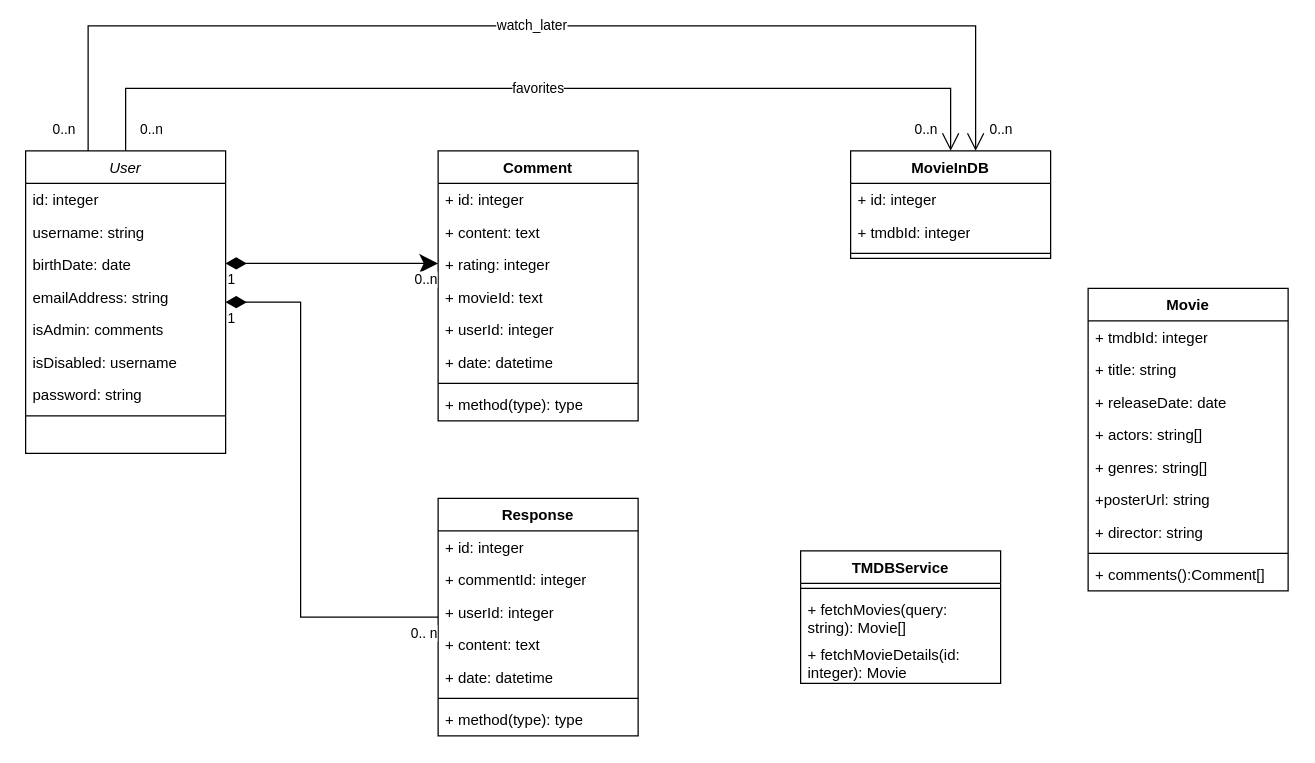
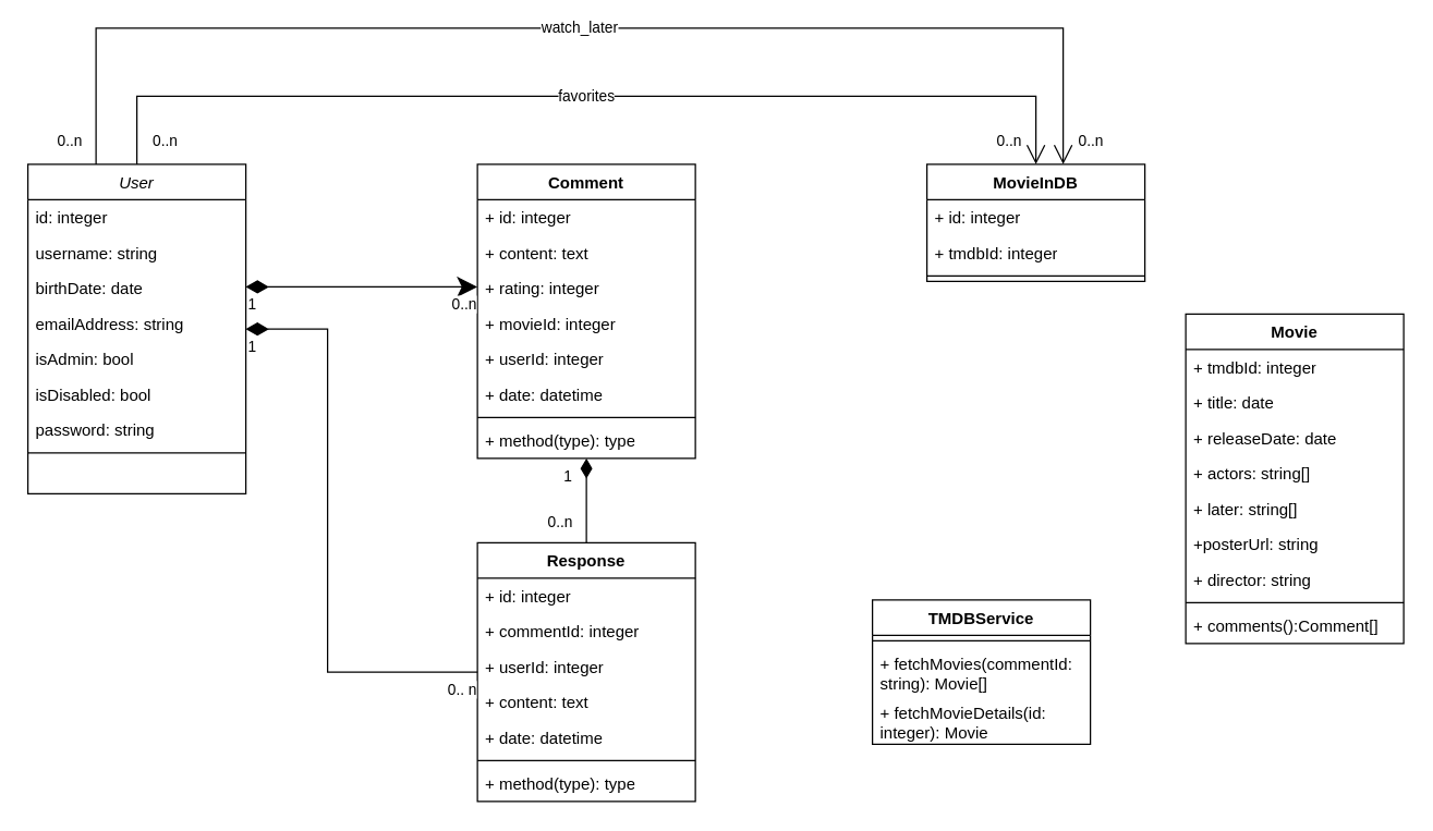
- <mxCell id="15" value="+ movieId: text" style="text;strokeColor=none;fillColor=none;align=left;verticalAlign=top;spacingLeft=4;spacingRight=4;overflow=hidden;rotatable=0;points=[[0,0.5],[1,0.5]];portConstraint=eastwest;whiteSpace=wrap;html=1;" vertex="1" parent="11"><mxGeometry y="104" width="160" height="26" as="geometry" /></mxCell>
+ <mxCell id="15" value="+ movieId: integer" style="text;strokeColor=none;fillColor=none;align=left;verticalAlign=top;spacingLeft=4;spacingRight=4;overflow=hidden;rotatable=0;points=[[0,0.5],[1,0.5]];portConstraint=eastwest;whiteSpace=wrap;html=1;" vertex="1" parent="11"><mxGeometry y="104" width="160" height="26" as="geometry" /></mxCell>
- <mxCell id="7" value="isAdmin: comments" style="text;align=left;verticalAlign=top;spacingLeft=4;spacingRight=4;overflow=hidden;rotatable=0;points=[[0,0.5],[1,0.5]];portConstraint=eastwest;rounded=0;shadow=0;html=0;" vertex="1" parent="2"><mxGeometry y="130" width="160" height="26" as="geometry" /></mxCell>
+ <mxCell id="7" value="isAdmin: bool" style="text;align=left;verticalAlign=top;spacingLeft=4;spacingRight=4;overflow=hidden;rotatable=0;points=[[0,0.5],[1,0.5]];portConstraint=eastwest;rounded=0;shadow=0;html=0;" vertex="1" parent="2"><mxGeometry y="130" width="160" height="26" as="geometry" /></mxCell>
- <mxCell id="8" value="isDisabled: username" style="text;align=left;verticalAlign=top;spacingLeft=4;spacingRight=4;overflow=hidden;rotatable=0;points=[[0,0.5],[1,0.5]];portConstraint=eastwest;rounded=0;shadow=0;html=0;" vertex="1" parent="2"><mxGeometry y="156" width="160" height="26" as="geometry" /></mxCell>
+ <mxCell id="8" value="isDisabled: bool" style="text;align=left;verticalAlign=top;spacingLeft=4;spacingRight=4;overflow=hidden;rotatable=0;points=[[0,0.5],[1,0.5]];portConstraint=eastwest;rounded=0;shadow=0;html=0;" vertex="1" parent="2"><mxGeometry y="156" width="160" height="26" as="geometry" /></mxCell>
- <mxCell id="26" value="+ title: string" style="text;strokeColor=none;fillColor=none;align=left;verticalAlign=top;spacingLeft=4;spacingRight=4;overflow=hidden;rotatable=0;points=[[0,0.5],[1,0.5]];portConstraint=eastwest;whiteSpace=wrap;html=1;" vertex="1" parent="24"><mxGeometry y="52" width="160" height="26" as="geometry" /></mxCell>
+ <mxCell id="26" value="+ title: date" style="text;strokeColor=none;fillColor=none;align=left;verticalAlign=top;spacingLeft=4;spacingRight=4;overflow=hidden;rotatable=0;points=[[0,0.5],[1,0.5]];portConstraint=eastwest;whiteSpace=wrap;html=1;" vertex="1" parent="24"><mxGeometry y="52" width="160" height="26" as="geometry" /></mxCell>
+ <mxCell id="55" value="" style="endArrow=diamondThin;html=1;endSize=12;startArrow=none;startSize=14;startFill=0;edgeStyle=orthogonalEdgeStyle;rounded=0;endFill=1;" edge="1" parent="1" source="38" target="11"><mxGeometry relative="1" as="geometry"><mxPoint x="110" y="360" as="sourcePoint" /><mxPoint x="270" y="360" as="targetPoint" /></mxGeometry></mxCell>
+ <mxCell id="56" value="0..n" style="edgeLabel;resizable=0;html=1;align=left;verticalAlign=top;" connectable="0" vertex="1" parent="55"><mxGeometry x="-1" relative="1" as="geometry"><mxPoint x="-30" y="-28" as="offset" /></mxGeometry></mxCell>
+ <mxCell id="57" value="1" style="edgeLabel;resizable=0;html=1;align=right;verticalAlign=top;" connectable="0" vertex="1" parent="55"><mxGeometry x="1" relative="1" as="geometry"><mxPoint x="-10" as="offset" /></mxGeometry></mxCell>
- <mxCell id="29" value="+ genres: string[]" style="text;strokeColor=none;fillColor=none;align=left;verticalAlign=top;spacingLeft=4;spacingRight=4;overflow=hidden;rotatable=0;points=[[0,0.5],[1,0.5]];portConstraint=eastwest;whiteSpace=wrap;html=1;" vertex="1" parent="24"><mxGeometry y="130" width="160" height="26" as="geometry" /></mxCell>
+ <mxCell id="29" value="+ later: string[]" style="text;strokeColor=none;fillColor=none;align=left;verticalAlign=top;spacingLeft=4;spacingRight=4;overflow=hidden;rotatable=0;points=[[0,0.5],[1,0.5]];portConstraint=eastwest;whiteSpace=wrap;html=1;" vertex="1" parent="24"><mxGeometry y="130" width="160" height="26" as="geometry" /></mxCell>
- <mxCell id="36" value="+ fetchMovies(query: string): Movie[]" style="text;strokeColor=none;fillColor=none;align=left;verticalAlign=top;spacingLeft=4;spacingRight=4;overflow=hidden;rotatable=0;points=[[0,0.5],[1,0.5]];portConstraint=eastwest;whiteSpace=wrap;html=1;" vertex="1" parent="34"><mxGeometry y="34" width="160" height="36" as="geometry" /></mxCell>
+ <mxCell id="36" value="+ fetchMovies(commentId: string): Movie[]" style="text;strokeColor=none;fillColor=none;align=left;verticalAlign=top;spacingLeft=4;spacingRight=4;overflow=hidden;rotatable=0;points=[[0,0.5],[1,0.5]];portConstraint=eastwest;whiteSpace=wrap;html=1;" vertex="1" parent="34"><mxGeometry y="34" width="160" height="36" as="geometry" /></mxCell>
